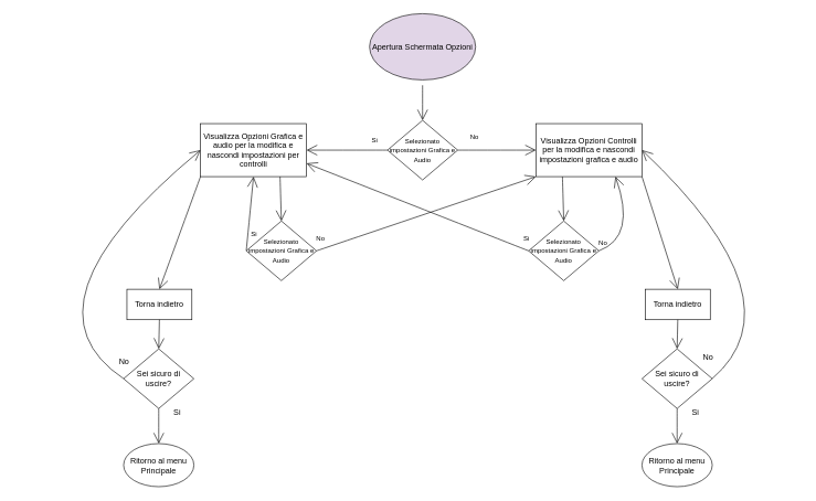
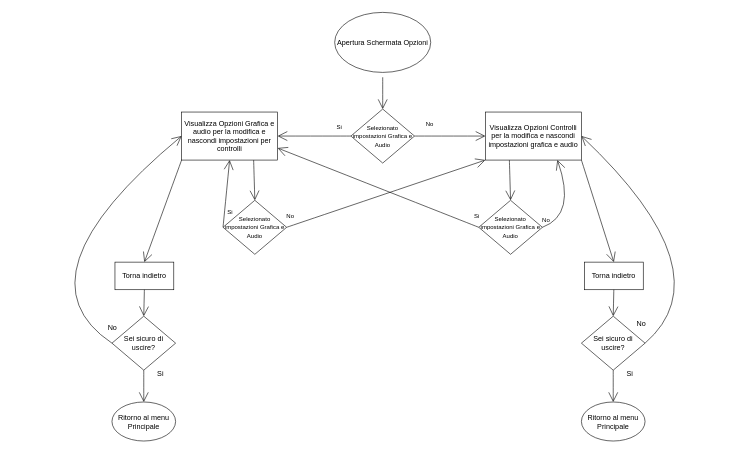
- <mxCell id="4" value="Apertura Schermata Opzioni" style="ellipse;whiteSpace=wrap;html=1;hachureGap=4;fillColor=#e1d5e7;" parent="1" vertex="1"><mxGeometry x="557" y="20" width="160" height="100" as="geometry" /></mxCell>
+ <mxCell id="4" value="Apertura Schermata Opzioni" style="ellipse;whiteSpace=wrap;html=1;hachureGap=4;" parent="1" vertex="1"><mxGeometry x="557" y="20" width="160" height="100" as="geometry" /></mxCell>
